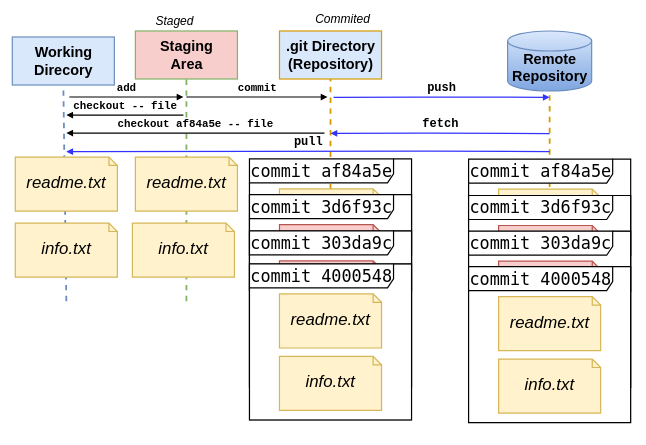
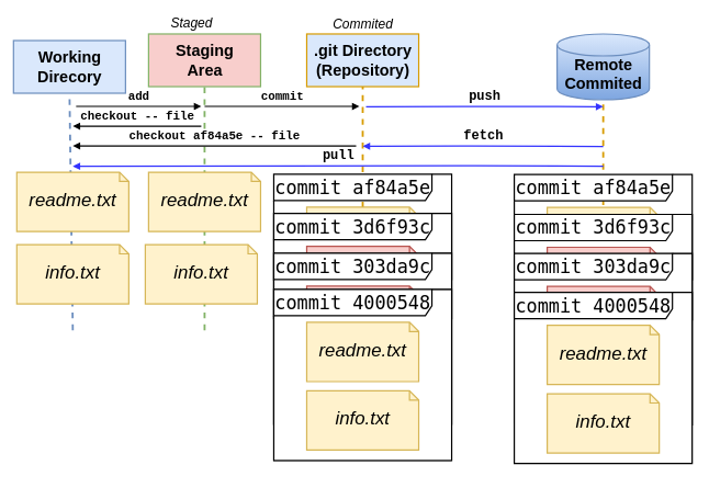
- <mxCell id="4" value="&lt;i style=&quot;font-size: 20px;&quot;&gt;Commited&lt;/i&gt;&lt;br style=&quot;font-size: 20px;&quot;&gt;" style="text;html=1;resizable=0;points=[];autosize=1;align=center;verticalAlign=top;spacingTop=-4;fontSize=20;" parent="1" vertex="1"><mxGeometry x="535" y="16" width="70" height="20" as="geometry" /></mxCell>
+ <mxCell id="4" value="&lt;i style=&quot;font-size: 20px;&quot;&gt;Commited&lt;/i&gt;&lt;br style=&quot;font-size: 20px;&quot;&gt;" style="text;html=1;resizable=0;points=[];autosize=1;align=center;verticalAlign=top;spacingTop=-4;fontSize=20;" parent="1" vertex="1"><mxGeometry x="515" y="21" width="70" height="20" as="geometry" /></mxCell>
- <mxCell id="34" value="&lt;div style=&quot;text-align: center&quot;&gt;&lt;b&gt;Remote&lt;/b&gt;&lt;/div&gt;&lt;b&gt;&lt;div style=&quot;text-align: center&quot;&gt;&lt;b&gt;Repository&lt;/b&gt;&lt;/div&gt;&lt;/b&gt;" style="text;html=1;resizable=0;points=[];autosize=1;align=center;verticalAlign=top;spacingTop=-4;fontSize=24;fillColor=none;" vertex="1" parent="32"><mxGeometry y="30" width="140" height="60" as="geometry" /></mxCell>
+ <mxCell id="34" value="&lt;div style=&quot;text-align: center&quot;&gt;&lt;b&gt;Remote&lt;/b&gt;&lt;/div&gt;&lt;b&gt;&lt;div style=&quot;text-align: center&quot;&gt;&lt;b&gt;Commited&lt;/b&gt;&lt;/div&gt;&lt;/b&gt;" style="text;html=1;resizable=0;points=[];autosize=1;align=center;verticalAlign=top;spacingTop=-4;fontSize=24;fillColor=none;" vertex="1" parent="32"><mxGeometry y="30" width="140" height="60" as="geometry" /></mxCell>
